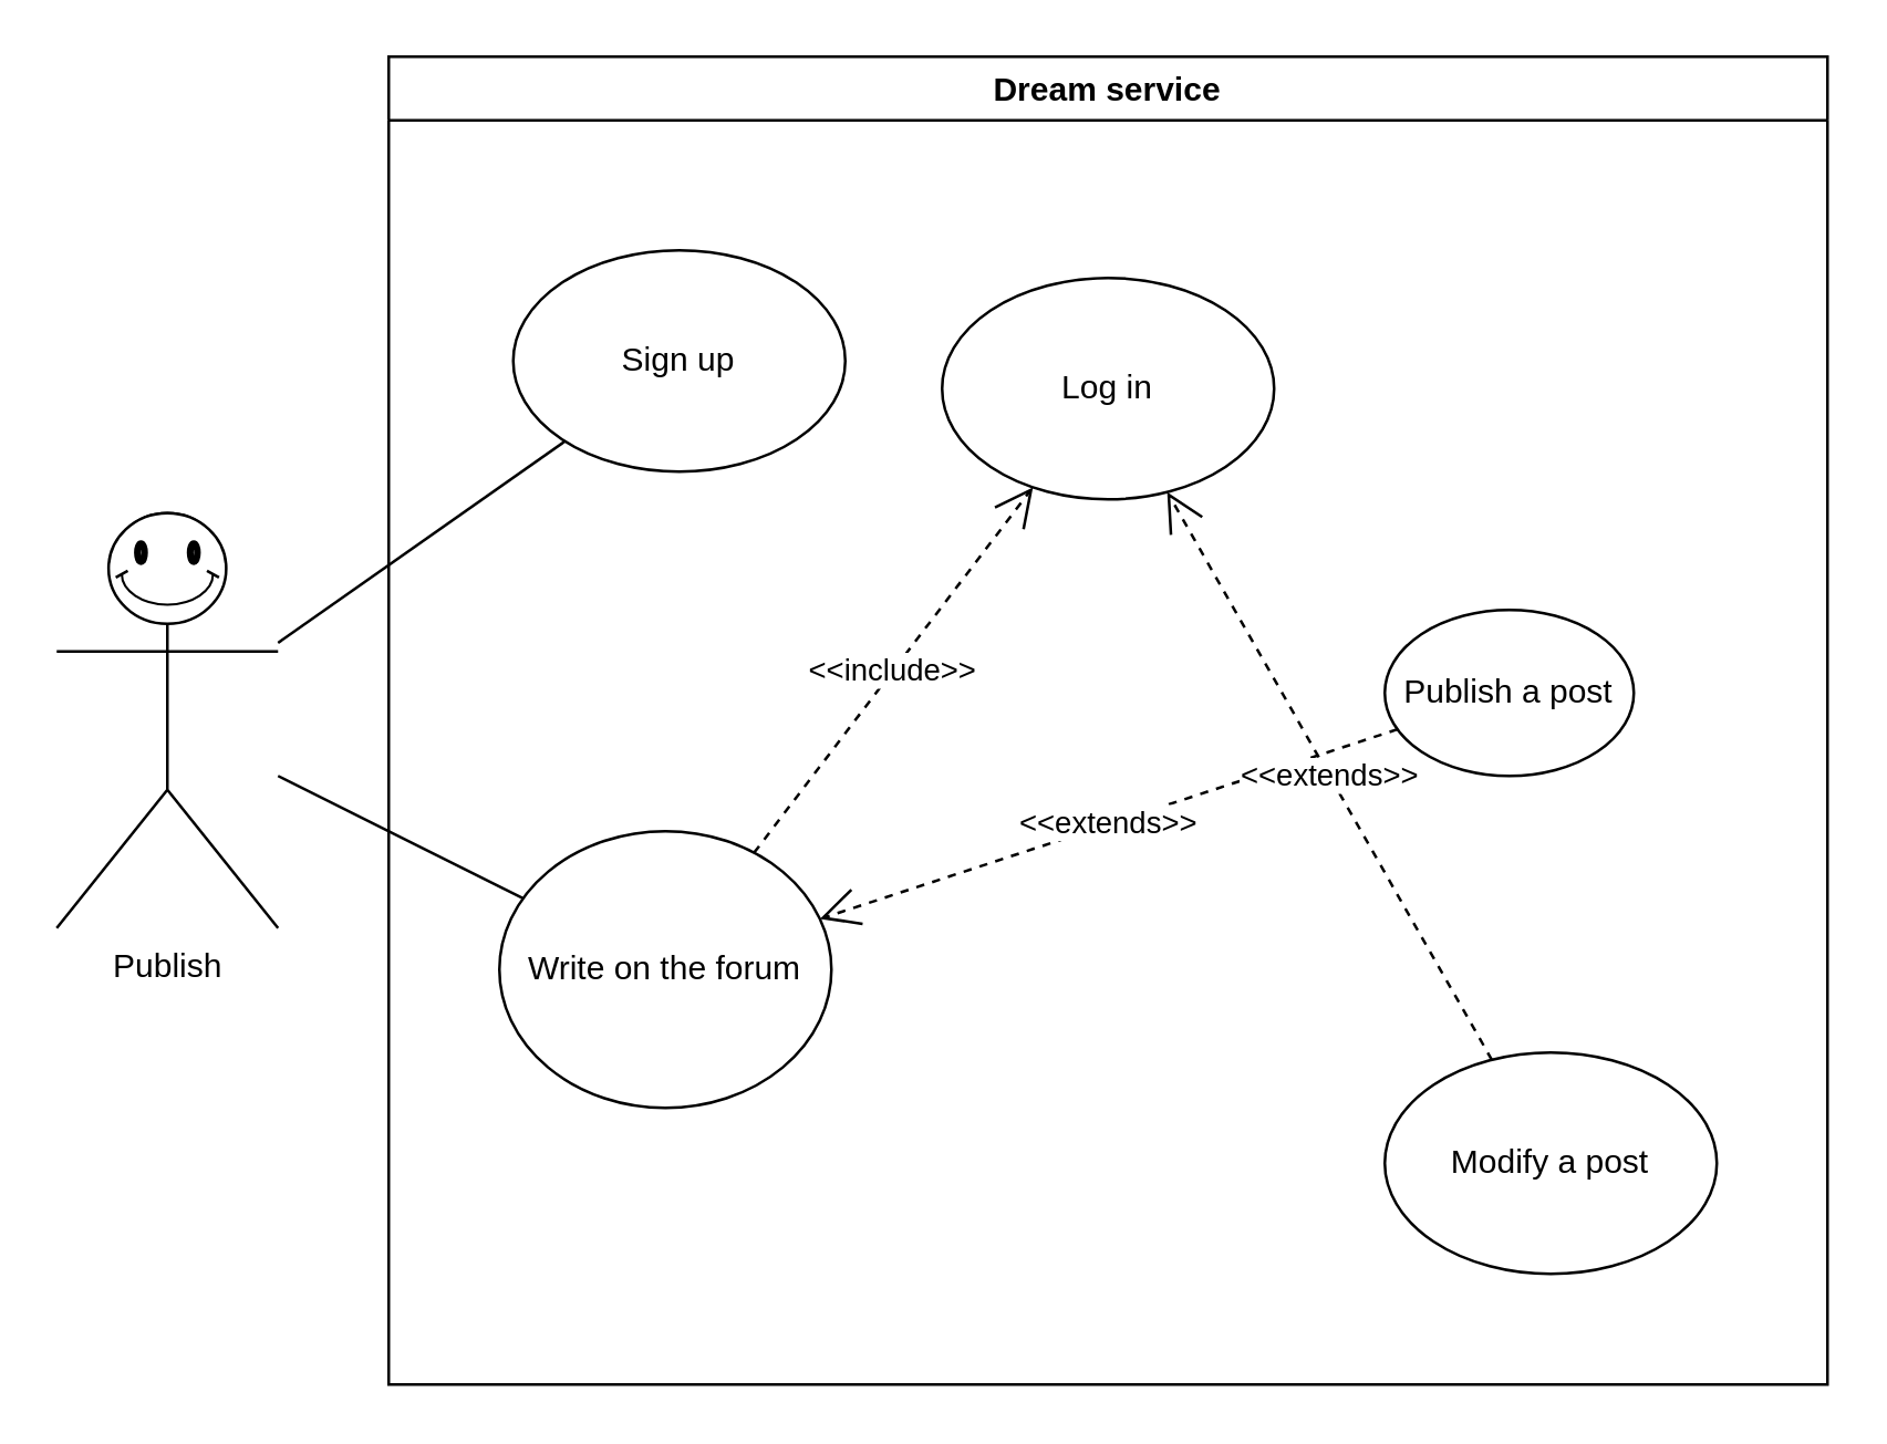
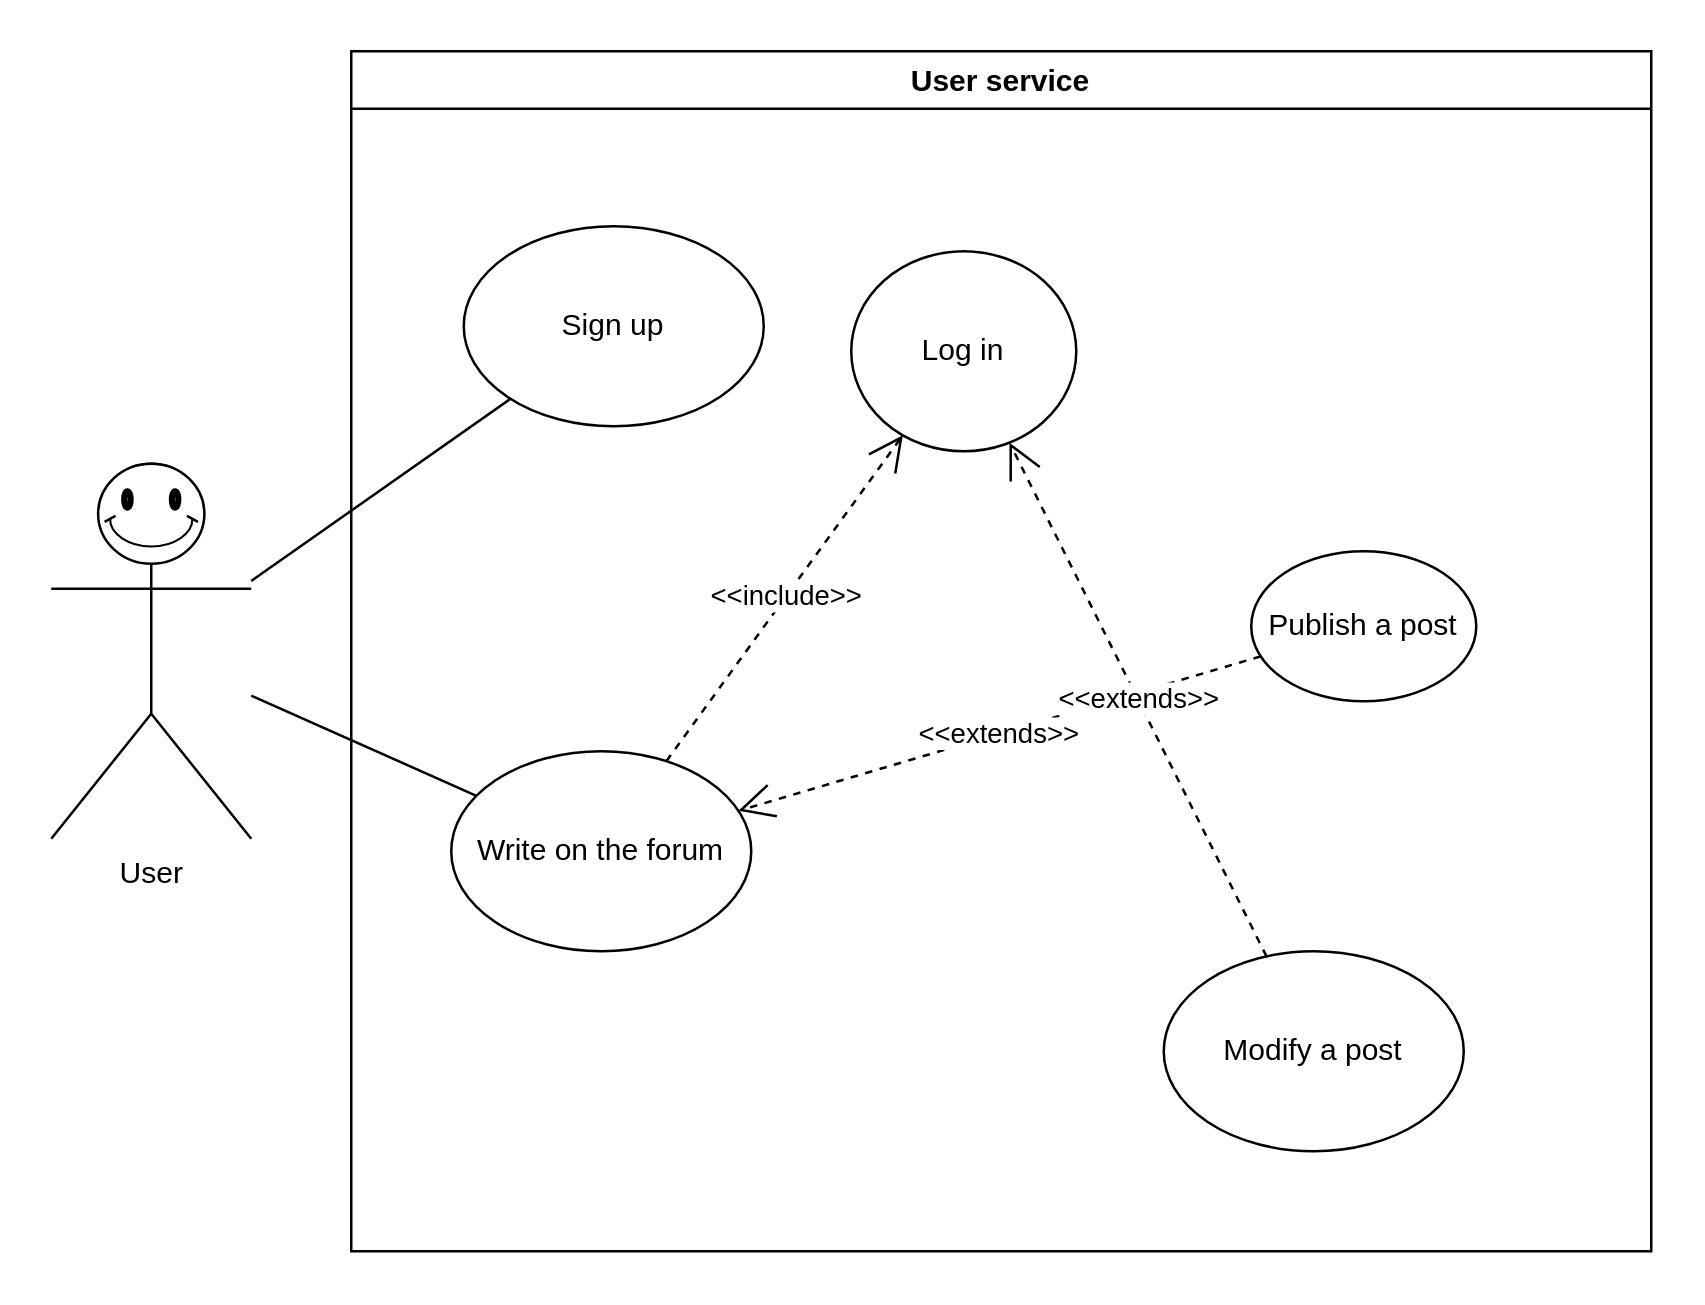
- <mxCell id="3" value="Dream service" style="swimlane;" parent="1" vertex="1"><mxGeometry x="140" y="20" width="520" height="480" as="geometry" /></mxCell>
+ <mxCell id="3" value="User service" style="swimlane;" parent="1" vertex="1"><mxGeometry x="140" y="20" width="520" height="480" as="geometry" /></mxCell>
- <mxCell id="7" value="Log in" style="ellipse;whiteSpace=wrap;html=1;" parent="3" vertex="1"><mxGeometry x="200" y="80" width="120" height="80" as="geometry" /></mxCell>
+ <mxCell id="7" value="Log in" style="ellipse;whiteSpace=wrap;html=1;" parent="3" vertex="1"><mxGeometry x="200" y="80" width="90" height="80" as="geometry" /></mxCell>
- <mxCell id="2" value="Publish&lt;br&gt;" style="shape=umlActor;verticalLabelPosition=bottom;verticalAlign=top;html=1;outlineConnect=0;" parent="1" vertex="1"><mxGeometry x="20" y="185" width="80" height="150" as="geometry" /></mxCell>
+ <mxCell id="2" value="User&lt;br&gt;" style="shape=umlActor;verticalLabelPosition=bottom;verticalAlign=top;html=1;outlineConnect=0;" parent="1" vertex="1"><mxGeometry x="20" y="185" width="80" height="150" as="geometry" /></mxCell>
- <mxCell id="9" value="Write on the forum" style="ellipse;whiteSpace=wrap;html=1;" parent="3" vertex="1"><mxGeometry x="40" y="280" width="120" height="100" as="geometry" /></mxCell>
+ <mxCell id="9" value="Write on the forum" style="ellipse;whiteSpace=wrap;html=1;" parent="3" vertex="1"><mxGeometry x="40" y="280" width="120" height="80" as="geometry" /></mxCell>
- <mxCell id="6" value="Modify a post" style="ellipse;whiteSpace=wrap;html=1;" parent="3" vertex="1"><mxGeometry x="360" y="360" width="120" height="80" as="geometry" /></mxCell>
+ <mxCell id="6" value="Modify a post" style="ellipse;whiteSpace=wrap;html=1;" parent="3" vertex="1"><mxGeometry x="325" y="360" width="120" height="80" as="geometry" /></mxCell>
